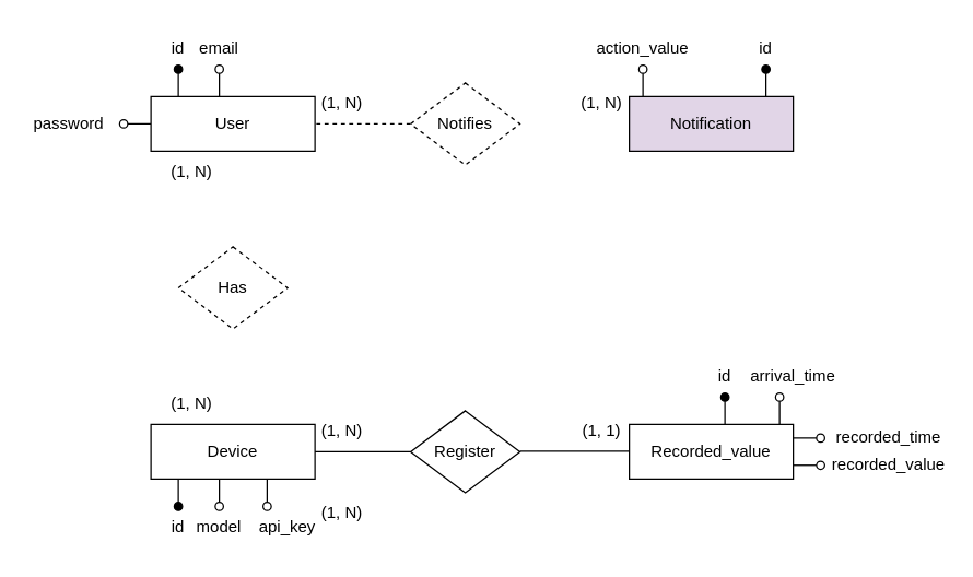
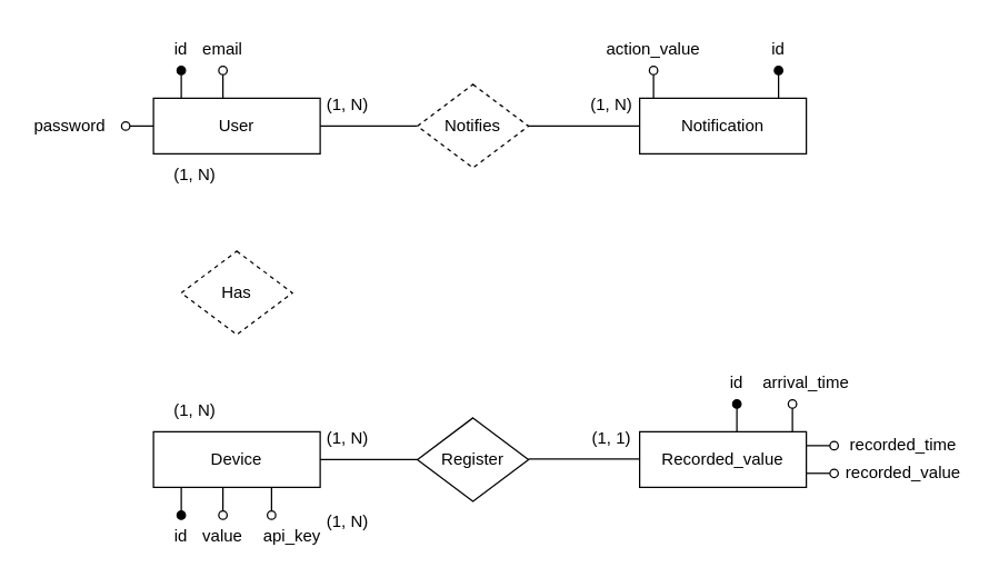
- <mxCell id="9" value="" style="edgeStyle=orthogonalEdgeStyle;rounded=0;orthogonalLoop=1;jettySize=auto;html=1;endArrow=none;endFill=0;dashed=1;" parent="1" source="10" target="3" edge="1"><mxGeometry relative="1" as="geometry" /></mxCell>
+ <mxCell id="9" value="" style="edgeStyle=orthogonalEdgeStyle;rounded=0;orthogonalLoop=1;jettySize=auto;html=1;endArrow=none;endFill=0;" parent="1" source="10" target="3" edge="1"><mxGeometry relative="1" as="geometry" /></mxCell>
+ <mxCell id="4" value="" style="edgeStyle=orthogonalEdgeStyle;rounded=0;orthogonalLoop=1;jettySize=auto;html=1;endArrow=none;endFill=0;" parent="1" source="5" target="10" edge="1"><mxGeometry relative="1" as="geometry" /></mxCell>
- <mxCell id="5" value="Notification" style="rounded=0;whiteSpace=wrap;html=1;fillColor=#e1d5e7;" parent="1" vertex="1"><mxGeometry x="460" y="70" width="120" height="40" as="geometry" /></mxCell>
+ <mxCell id="5" value="Notification" style="rounded=0;whiteSpace=wrap;html=1;" parent="1" vertex="1"><mxGeometry x="460" y="70" width="120" height="40" as="geometry" /></mxCell>
- <mxCell id="26" value="model" style="text;html=1;strokeColor=none;fillColor=none;align=center;verticalAlign=middle;whiteSpace=wrap;rounded=0;" parent="1" vertex="1"><mxGeometry x="130" y="370" width="60" height="30" as="geometry" /></mxCell>
+ <mxCell id="26" value="value" style="text;html=1;strokeColor=none;fillColor=none;align=center;verticalAlign=middle;whiteSpace=wrap;rounded=0;" parent="1" vertex="1"><mxGeometry x="130" y="370" width="60" height="30" as="geometry" /></mxCell>
